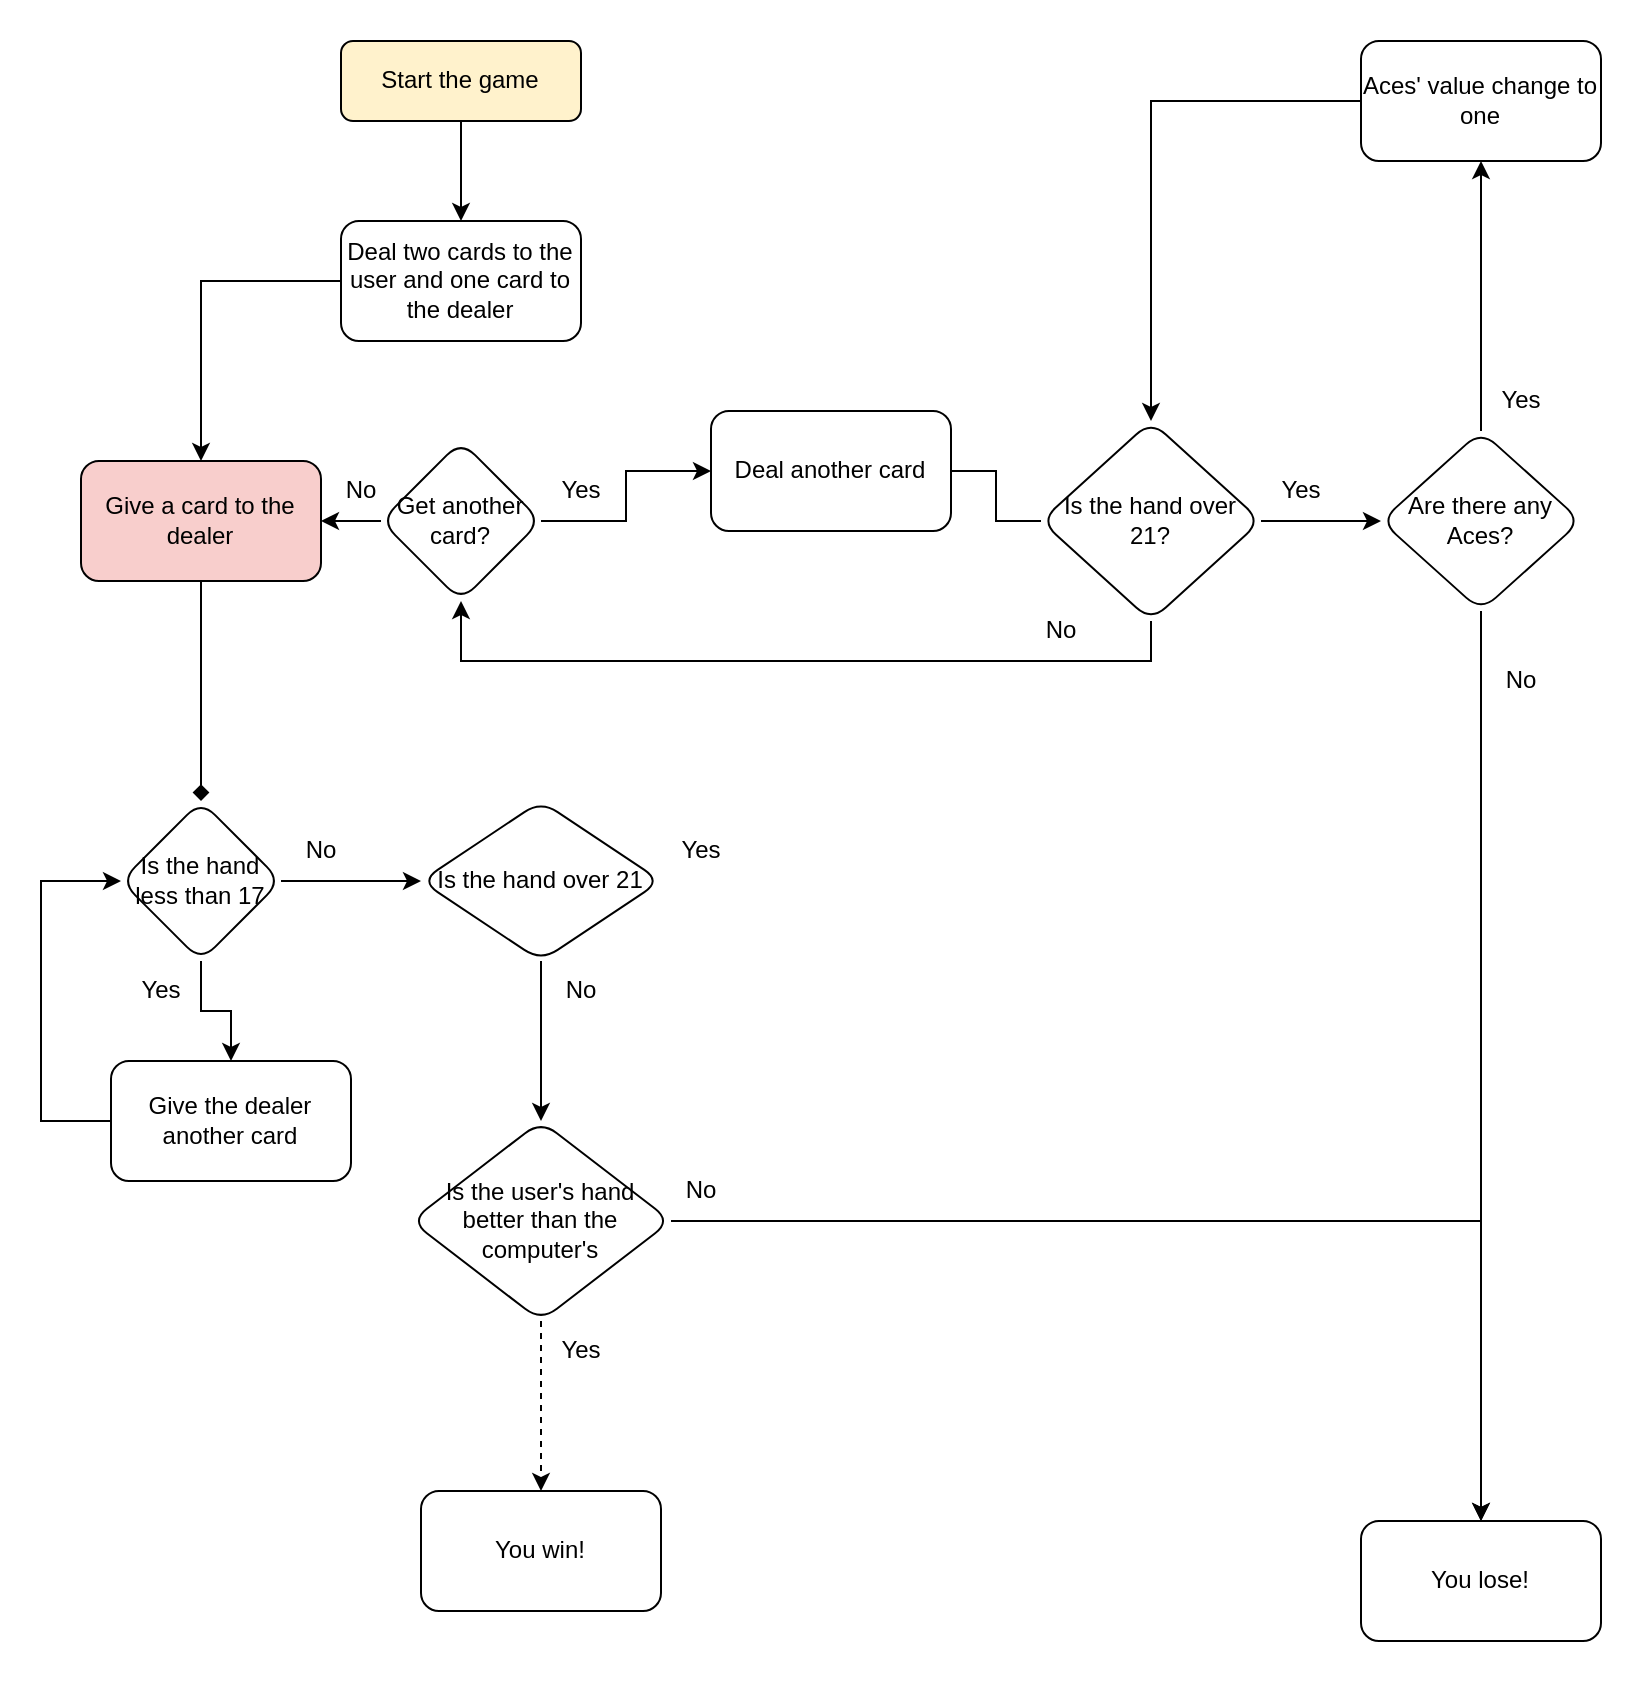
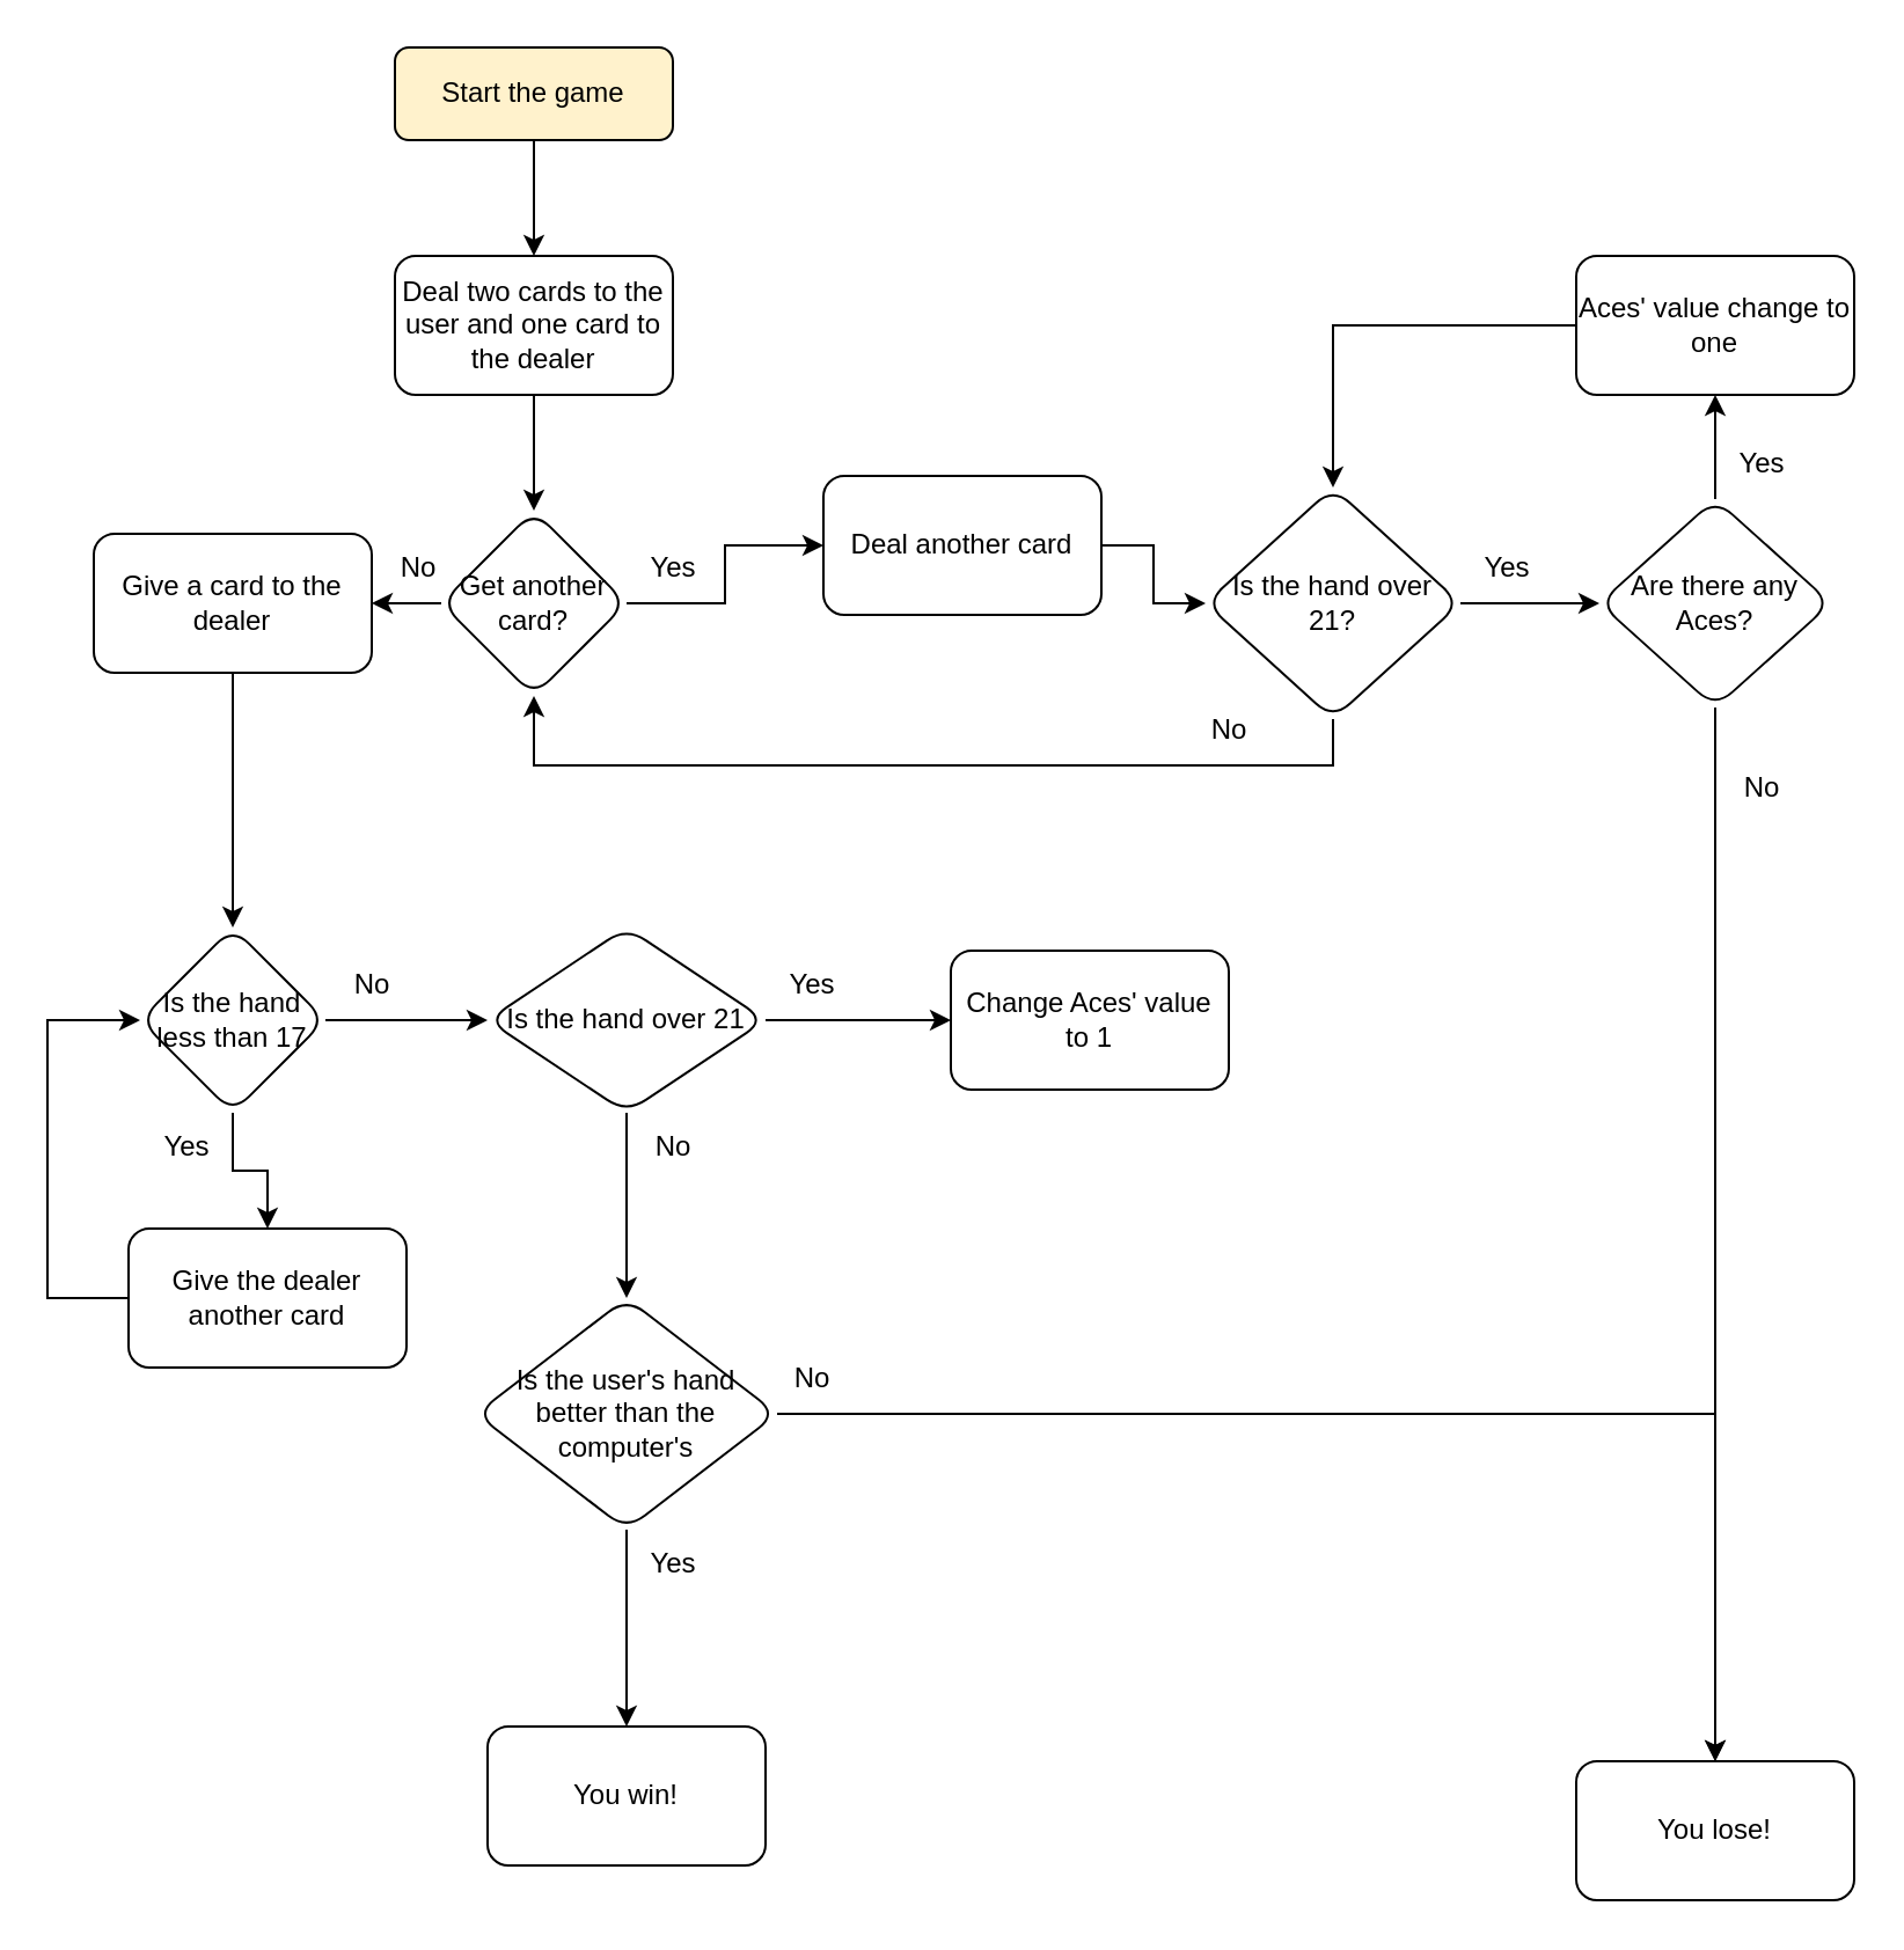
- <mxCell id="19" value="Aces' value change to one" style="whiteSpace=wrap;html=1;rounded=1;glass=0;strokeWidth=1;shadow=0;" vertex="1" parent="1"><mxGeometry x="680" y="20" width="120" height="60" as="geometry" /></mxCell>
+ <mxCell id="19" value="Aces' value change to one" style="whiteSpace=wrap;html=1;rounded=1;glass=0;strokeWidth=1;shadow=0;" vertex="1" parent="1"><mxGeometry x="680" y="110" width="120" height="60" as="geometry" /></mxCell>
- <mxCell id="4" value="" style="edgeStyle=orthogonalEdgeStyle;rounded=0;orthogonalLoop=1;jettySize=auto;html=1;" edge="1" parent="1" source="5" target="25"><mxGeometry relative="1" as="geometry" /></mxCell>
+ <mxCell id="4" value="" style="edgeStyle=orthogonalEdgeStyle;rounded=0;orthogonalLoop=1;jettySize=auto;html=1;" edge="1" parent="1" source="5" target="8"><mxGeometry relative="1" as="geometry" /></mxCell>
- <mxCell id="25" value="Give a card to the dealer" style="whiteSpace=wrap;html=1;rounded=1;glass=0;strokeWidth=1;shadow=0;fillColor=#f8cecc;" vertex="1" parent="1"><mxGeometry x="40" y="230" width="120" height="60" as="geometry" /></mxCell>
+ <mxCell id="25" value="Give a card to the dealer" style="whiteSpace=wrap;html=1;rounded=1;glass=0;strokeWidth=1;shadow=0;" vertex="1" parent="1"><mxGeometry x="40" y="230" width="120" height="60" as="geometry" /></mxCell>
- <mxCell id="9" value="" style="edgeStyle=orthogonalEdgeStyle;rounded=0;orthogonalLoop=1;jettySize=auto;html=1;endArrow=none;" edge="1" parent="1" source="10" target="14"><mxGeometry relative="1" as="geometry" /></mxCell>
+ <mxCell id="9" value="" style="edgeStyle=orthogonalEdgeStyle;rounded=0;orthogonalLoop=1;jettySize=auto;html=1;" edge="1" parent="1" source="10" target="14"><mxGeometry relative="1" as="geometry" /></mxCell>
- <mxCell id="24" value="" style="edgeStyle=orthogonalEdgeStyle;rounded=0;orthogonalLoop=1;jettySize=auto;html=1;endArrow=diamond;" edge="1" parent="1" source="25" target="30"><mxGeometry relative="1" as="geometry" /></mxCell>
+ <mxCell id="24" value="" style="edgeStyle=orthogonalEdgeStyle;rounded=0;orthogonalLoop=1;jettySize=auto;html=1;" edge="1" parent="1" source="25" target="30"><mxGeometry relative="1" as="geometry" /></mxCell>
+ <mxCell id="33" value="" style="edgeStyle=orthogonalEdgeStyle;rounded=0;orthogonalLoop=1;jettySize=auto;html=1;" edge="1" parent="1" source="35" target="38"><mxGeometry relative="1" as="geometry" /></mxCell>
+ <mxCell id="38" value="Change Aces' value to 1" style="whiteSpace=wrap;html=1;rounded=1;glass=0;strokeWidth=1;shadow=0;" vertex="1" parent="1"><mxGeometry x="410" y="410" width="120" height="60" as="geometry" /></mxCell>
- <mxCell id="41" value="" style="edgeStyle=orthogonalEdgeStyle;rounded=0;orthogonalLoop=1;jettySize=auto;html=1;dashed=1;" edge="1" parent="1" source="42" target="45"><mxGeometry relative="1" as="geometry" /></mxCell>
+ <mxCell id="41" value="" style="edgeStyle=orthogonalEdgeStyle;rounded=0;orthogonalLoop=1;jettySize=auto;html=1;" edge="1" parent="1" source="42" target="45"><mxGeometry relative="1" as="geometry" /></mxCell>
